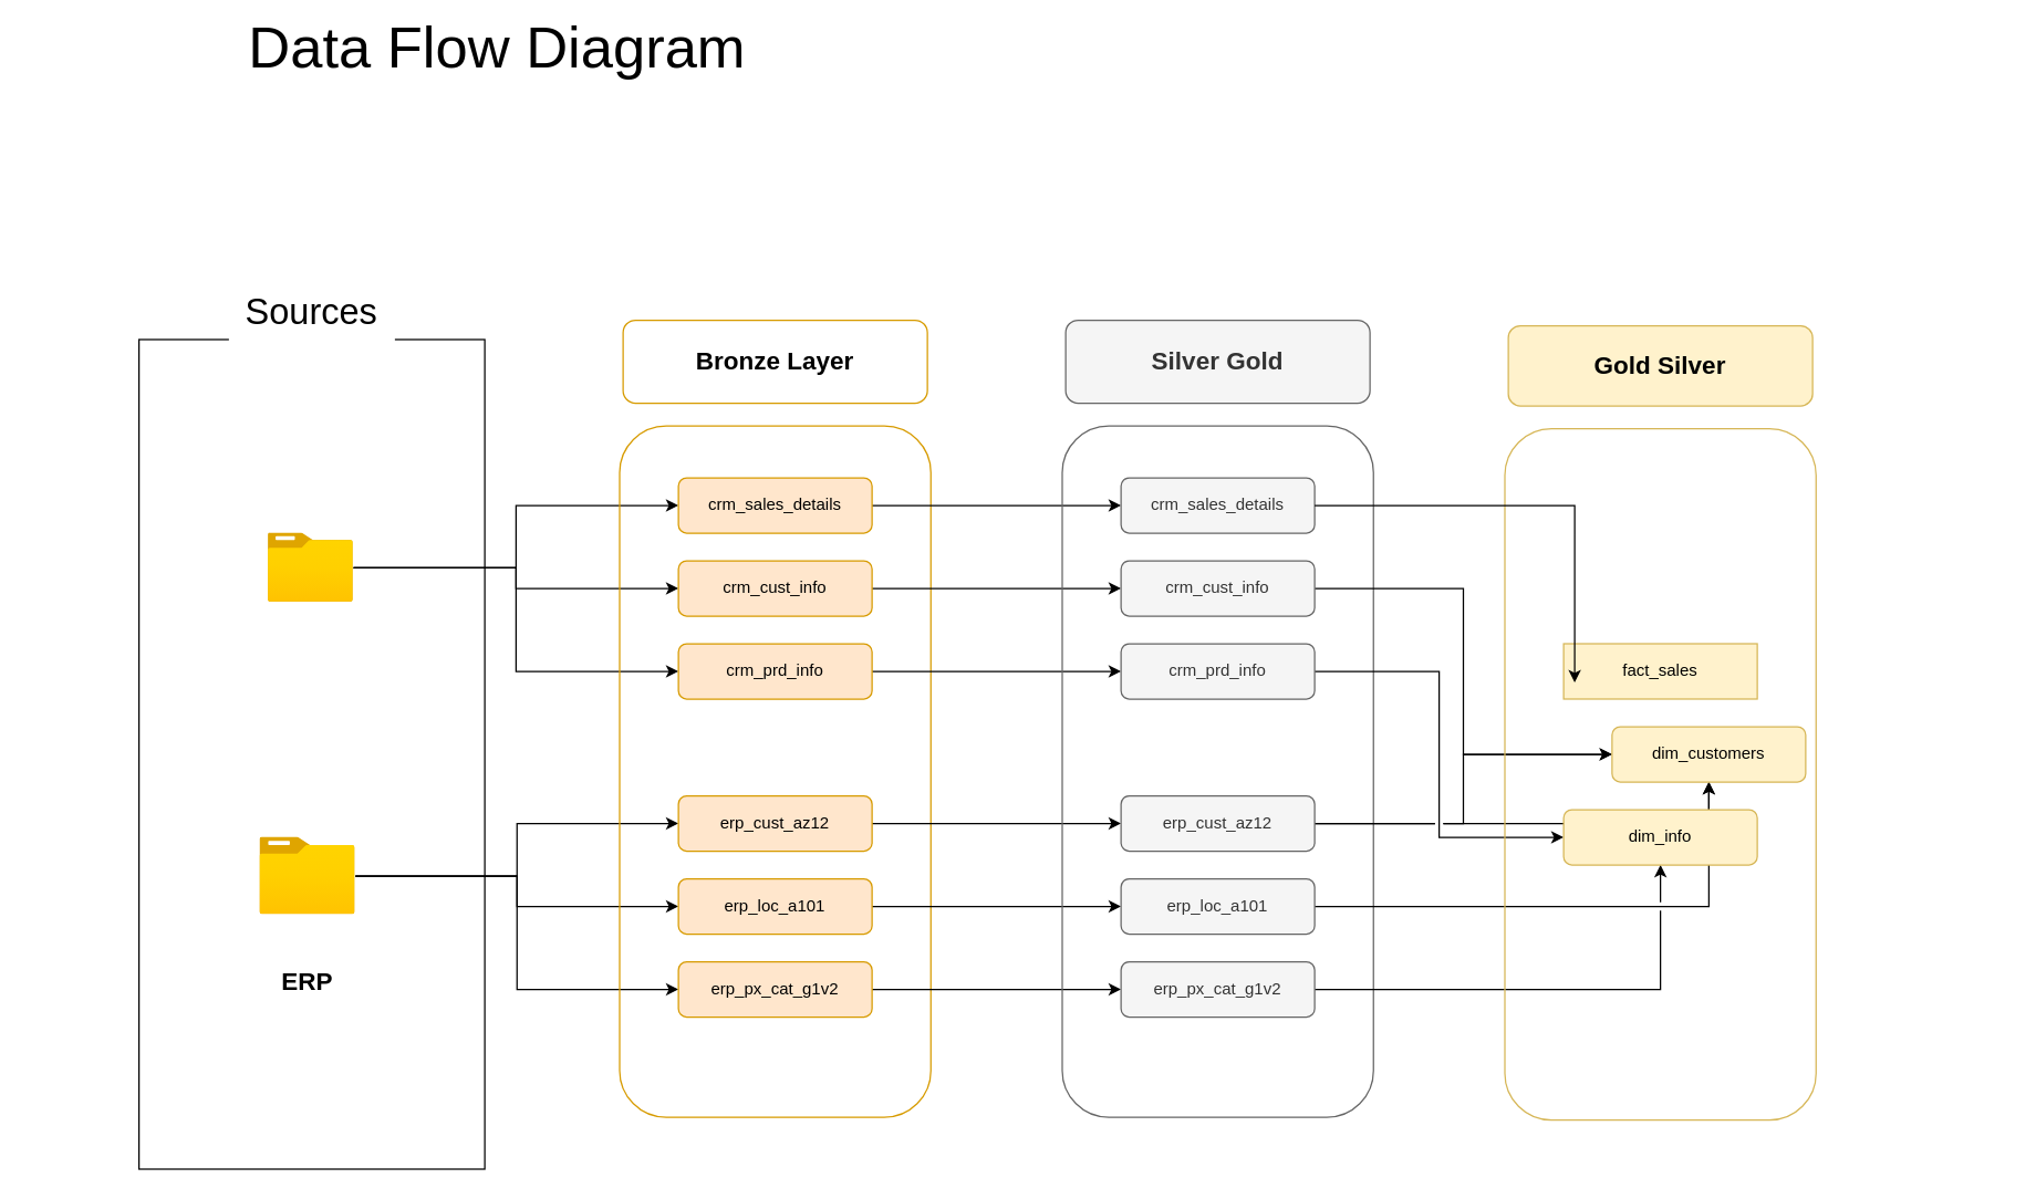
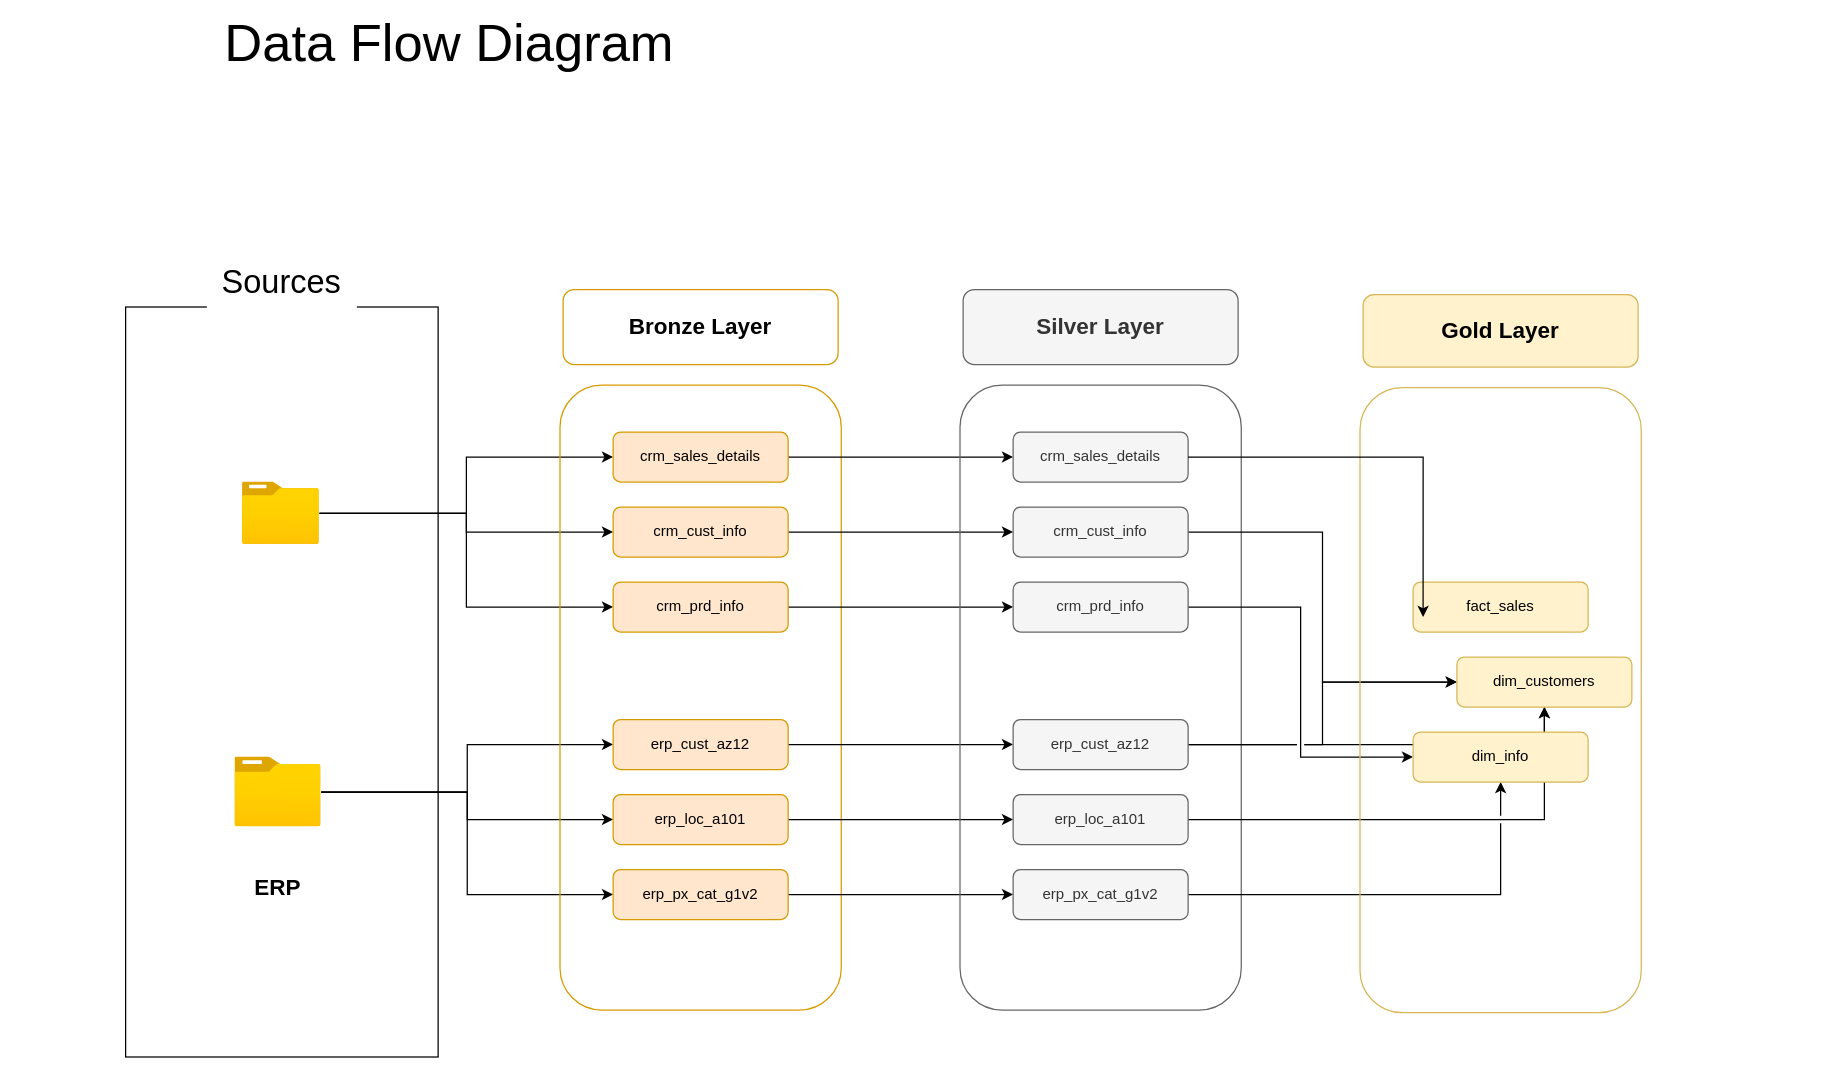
- <mxCell id="29" value="&lt;b&gt;&lt;font style=&quot;font-size: 18px;&quot;&gt;Silver Gold&lt;/font&gt;&lt;/b&gt;" style="rounded=1;whiteSpace=wrap;html=1;fillColor=#f5f5f5;strokeColor=#666666;fontColor=#333333;" parent="1" vertex="1"><mxGeometry x="770" y="231" width="220" height="60" as="geometry" /></mxCell>
+ <mxCell id="29" value="&lt;b&gt;&lt;font style=&quot;font-size: 18px;&quot;&gt;Silver Layer&lt;/font&gt;&lt;/b&gt;" style="rounded=1;whiteSpace=wrap;html=1;fillColor=#f5f5f5;strokeColor=#666666;fontColor=#333333;" parent="1" vertex="1"><mxGeometry x="770" y="231" width="220" height="60" as="geometry" /></mxCell>
- <mxCell id="43" value="&lt;b&gt;&lt;font style=&quot;font-size: 18px;&quot;&gt;Gold Silver&lt;/font&gt;&lt;/b&gt;" style="rounded=1;whiteSpace=wrap;html=1;fillColor=#fff2cc;strokeColor=#d6b656;" vertex="1" parent="1"><mxGeometry x="1090" y="235" width="220" height="58" as="geometry" /></mxCell>
+ <mxCell id="43" value="&lt;b&gt;&lt;font style=&quot;font-size: 18px;&quot;&gt;Gold Layer&lt;/font&gt;&lt;/b&gt;" style="rounded=1;whiteSpace=wrap;html=1;fillColor=#fff2cc;strokeColor=#d6b656;" vertex="1" parent="1"><mxGeometry x="1090" y="235" width="220" height="58" as="geometry" /></mxCell>
- <mxCell id="44" value="fact_sales" style="whiteSpace=wrap;html=1;fillColor=#fff2cc;strokeColor=#d6b656;rounded=0;" vertex="1" parent="1"><mxGeometry x="1130" y="465" width="140" height="40" as="geometry" /></mxCell>
+ <mxCell id="44" value="fact_sales" style="rounded=1;whiteSpace=wrap;html=1;fillColor=#fff2cc;strokeColor=#d6b656;" vertex="1" parent="1"><mxGeometry x="1130" y="465" width="140" height="40" as="geometry" /></mxCell>
